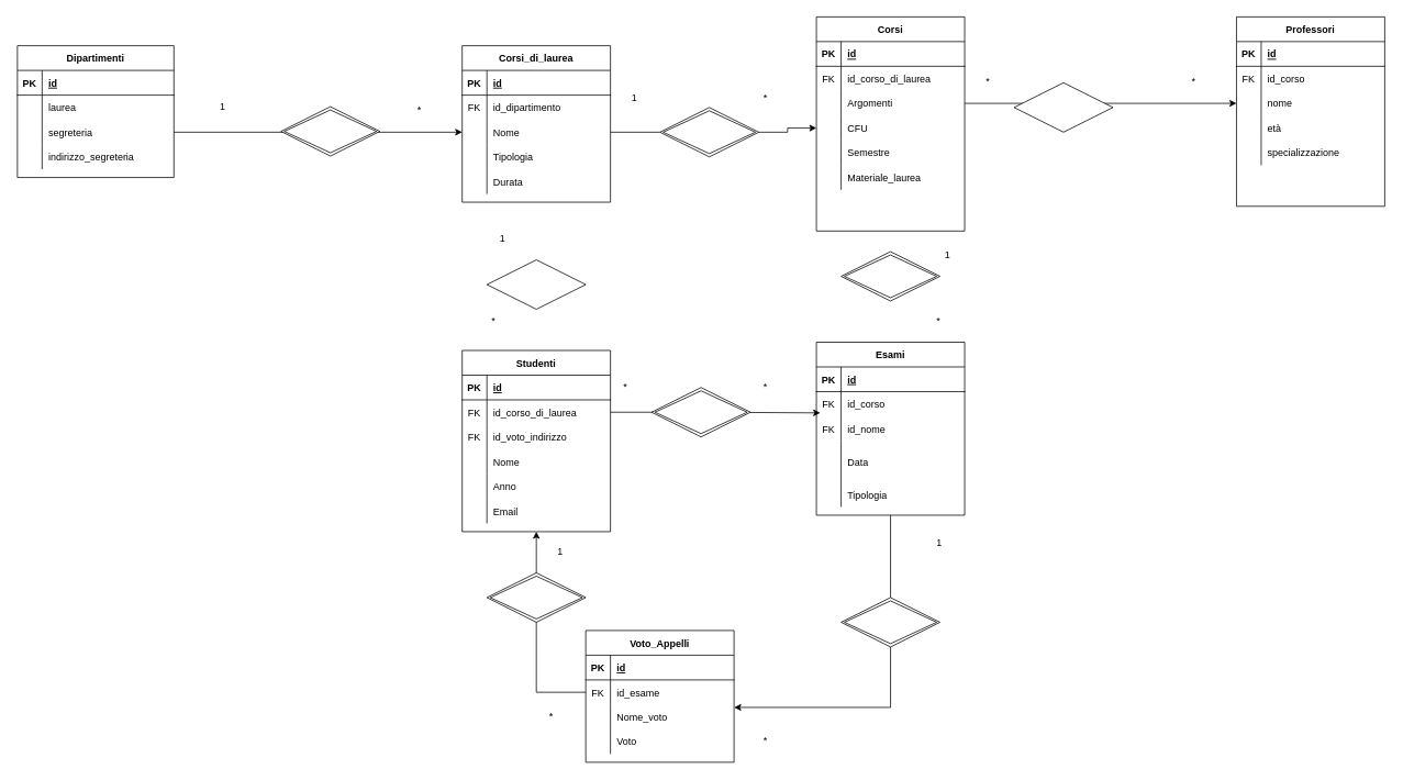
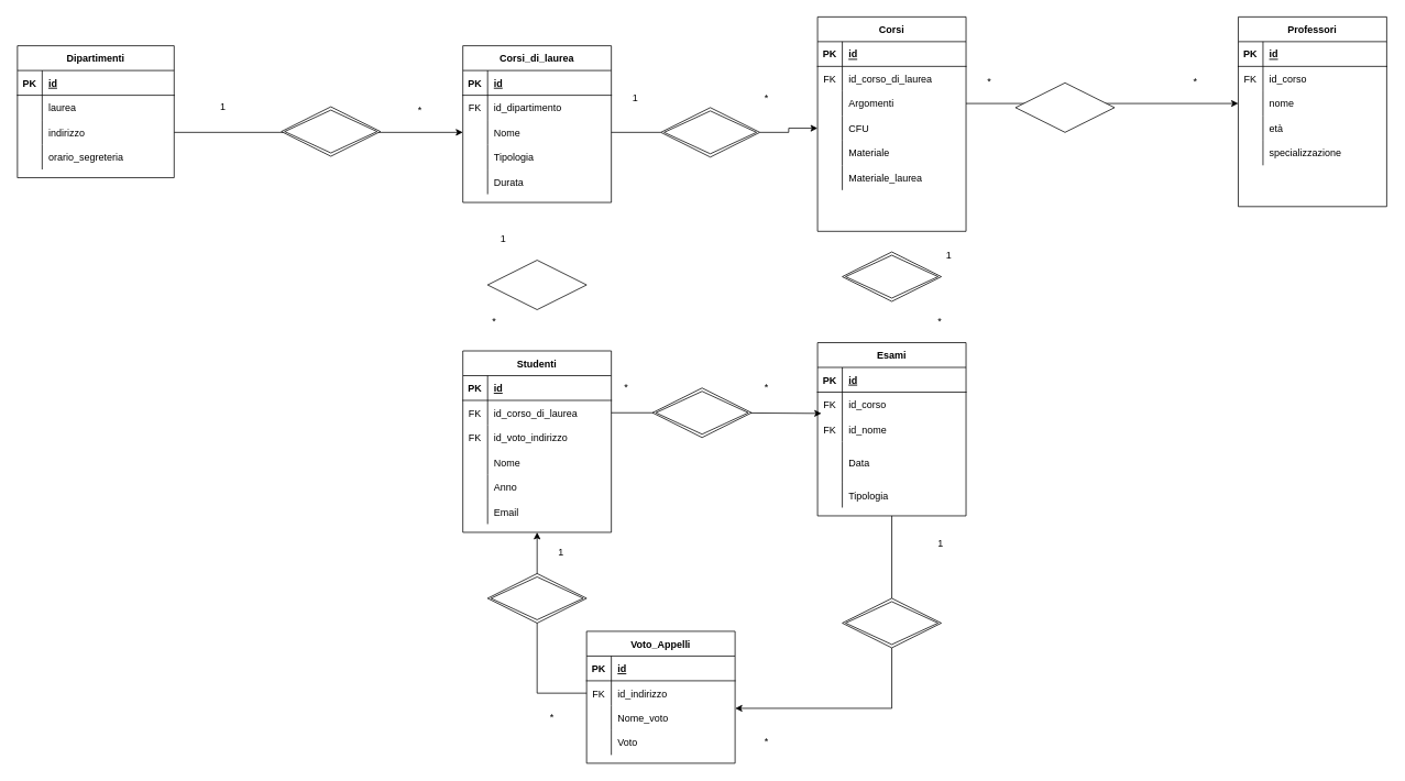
- <mxCell id="11" value="segreteria" style="shape=partialRectangle;connectable=0;fillColor=none;top=0;left=0;bottom=0;right=0;align=left;spacingLeft=6;overflow=hidden;" vertex="1" parent="9"><mxGeometry x="30" width="160" height="30" as="geometry"><mxRectangle width="160" height="30" as="alternateBounds" /></mxGeometry></mxCell>
+ <mxCell id="11" value="indirizzo" style="shape=partialRectangle;connectable=0;fillColor=none;top=0;left=0;bottom=0;right=0;align=left;spacingLeft=6;overflow=hidden;" vertex="1" parent="9"><mxGeometry x="30" width="160" height="30" as="geometry"><mxRectangle width="160" height="30" as="alternateBounds" /></mxGeometry></mxCell>
- <mxCell id="50" value="Semestre" style="shape=partialRectangle;connectable=0;fillColor=none;top=0;left=0;bottom=0;right=0;align=left;spacingLeft=6;overflow=hidden;" vertex="1" parent="48"><mxGeometry x="30" width="150" height="30" as="geometry"><mxRectangle width="150" height="30" as="alternateBounds" /></mxGeometry></mxCell>
+ <mxCell id="50" value="Materiale" style="shape=partialRectangle;connectable=0;fillColor=none;top=0;left=0;bottom=0;right=0;align=left;spacingLeft=6;overflow=hidden;" vertex="1" parent="48"><mxGeometry x="30" width="150" height="30" as="geometry"><mxRectangle width="150" height="30" as="alternateBounds" /></mxGeometry></mxCell>
- <mxCell id="14" value="indirizzo_segreteria" style="shape=partialRectangle;connectable=0;fillColor=none;top=0;left=0;bottom=0;right=0;align=left;spacingLeft=6;overflow=hidden;" vertex="1" parent="12"><mxGeometry x="30" width="160" height="30" as="geometry"><mxRectangle width="160" height="30" as="alternateBounds" /></mxGeometry></mxCell>
+ <mxCell id="14" value="orario_segreteria" style="shape=partialRectangle;connectable=0;fillColor=none;top=0;left=0;bottom=0;right=0;align=left;spacingLeft=6;overflow=hidden;" vertex="1" parent="12"><mxGeometry x="30" width="160" height="30" as="geometry"><mxRectangle width="160" height="30" as="alternateBounds" /></mxGeometry></mxCell>
- <mxCell id="131" value="id_esame" style="shape=partialRectangle;connectable=0;fillColor=none;top=0;left=0;bottom=0;right=0;align=left;spacingLeft=6;overflow=hidden;" vertex="1" parent="129"><mxGeometry x="30" width="150" height="30" as="geometry"><mxRectangle width="150" height="30" as="alternateBounds" /></mxGeometry></mxCell>
+ <mxCell id="131" value="id_indirizzo" style="shape=partialRectangle;connectable=0;fillColor=none;top=0;left=0;bottom=0;right=0;align=left;spacingLeft=6;overflow=hidden;" vertex="1" parent="129"><mxGeometry x="30" width="150" height="30" as="geometry"><mxRectangle width="150" height="30" as="alternateBounds" /></mxGeometry></mxCell>
